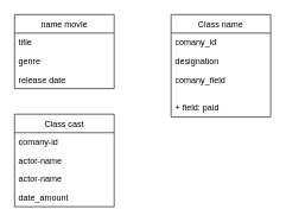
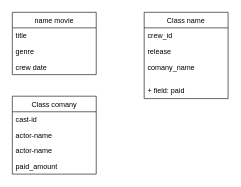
- <mxCell id="12" value="comany_id" style="text;strokeColor=none;fillColor=none;align=left;verticalAlign=top;spacingLeft=4;spacingRight=4;overflow=hidden;rotatable=0;points=[[0,0.5],[1,0.5]];portConstraint=eastwest;" vertex="1" parent="11"><mxGeometry y="26" width="140" height="26" as="geometry" /></mxCell>
+ <mxCell id="12" value="crew_id" style="text;strokeColor=none;fillColor=none;align=left;verticalAlign=top;spacingLeft=4;spacingRight=4;overflow=hidden;rotatable=0;points=[[0,0.5],[1,0.5]];portConstraint=eastwest;" vertex="1" parent="11"><mxGeometry y="26" width="140" height="26" as="geometry" /></mxCell>
- <mxCell id="13" value="designation" style="text;strokeColor=none;fillColor=none;align=left;verticalAlign=top;spacingLeft=4;spacingRight=4;overflow=hidden;rotatable=0;points=[[0,0.5],[1,0.5]];portConstraint=eastwest;" vertex="1" parent="11"><mxGeometry y="52" width="140" height="26" as="geometry" /></mxCell>
+ <mxCell id="13" value="release" style="text;strokeColor=none;fillColor=none;align=left;verticalAlign=top;spacingLeft=4;spacingRight=4;overflow=hidden;rotatable=0;points=[[0,0.5],[1,0.5]];portConstraint=eastwest;" vertex="1" parent="11"><mxGeometry y="52" width="140" height="26" as="geometry" /></mxCell>
- <mxCell id="5" value="release date" style="text;strokeColor=none;fillColor=none;align=left;verticalAlign=top;spacingLeft=4;spacingRight=4;overflow=hidden;rotatable=0;points=[[0,0.5],[1,0.5]];portConstraint=eastwest;" vertex="1" parent="2"><mxGeometry y="78" width="140" height="26" as="geometry" /></mxCell>
+ <mxCell id="5" value="crew date" style="text;strokeColor=none;fillColor=none;align=left;verticalAlign=top;spacingLeft=4;spacingRight=4;overflow=hidden;rotatable=0;points=[[0,0.5],[1,0.5]];portConstraint=eastwest;" vertex="1" parent="2"><mxGeometry y="78" width="140" height="26" as="geometry" /></mxCell>
- <mxCell id="14" value="comany_field" style="text;strokeColor=none;fillColor=none;align=left;verticalAlign=top;spacingLeft=4;spacingRight=4;overflow=hidden;rotatable=0;points=[[0,0.5],[1,0.5]];portConstraint=eastwest;" vertex="1" parent="11"><mxGeometry y="78" width="140" height="40" as="geometry" /></mxCell>
+ <mxCell id="14" value="comany_name" style="text;strokeColor=none;fillColor=none;align=left;verticalAlign=top;spacingLeft=4;spacingRight=4;overflow=hidden;rotatable=0;points=[[0,0.5],[1,0.5]];portConstraint=eastwest;" vertex="1" parent="11"><mxGeometry y="78" width="140" height="40" as="geometry" /></mxCell>
- <mxCell id="6" value="Class cast" style="swimlane;fontStyle=0;childLayout=stackLayout;horizontal=1;startSize=26;fillColor=none;horizontalStack=0;resizeParent=1;resizeParentMax=0;resizeLast=0;collapsible=1;marginBottom=0;" vertex="1" parent="1"><mxGeometry x="20" y="160" width="140" height="130" as="geometry" /></mxCell>
+ <mxCell id="6" value="Class comany" style="swimlane;fontStyle=0;childLayout=stackLayout;horizontal=1;startSize=26;fillColor=none;horizontalStack=0;resizeParent=1;resizeParentMax=0;resizeLast=0;collapsible=1;marginBottom=0;" vertex="1" parent="1"><mxGeometry x="20" y="160" width="140" height="130" as="geometry" /></mxCell>
- <mxCell id="7" value="comany-id" style="text;strokeColor=none;fillColor=none;align=left;verticalAlign=top;spacingLeft=4;spacingRight=4;overflow=hidden;rotatable=0;points=[[0,0.5],[1,0.5]];portConstraint=eastwest;" vertex="1" parent="6"><mxGeometry y="26" width="140" height="26" as="geometry" /></mxCell>
+ <mxCell id="7" value="cast-id" style="text;strokeColor=none;fillColor=none;align=left;verticalAlign=top;spacingLeft=4;spacingRight=4;overflow=hidden;rotatable=0;points=[[0,0.5],[1,0.5]];portConstraint=eastwest;" vertex="1" parent="6"><mxGeometry y="26" width="140" height="26" as="geometry" /></mxCell>
- <mxCell id="10" value="date_amount" style="text;strokeColor=none;fillColor=none;align=left;verticalAlign=top;spacingLeft=4;spacingRight=4;overflow=hidden;rotatable=0;points=[[0,0.5],[1,0.5]];portConstraint=eastwest;" vertex="1" parent="6"><mxGeometry y="104" width="140" height="26" as="geometry" /></mxCell>
+ <mxCell id="10" value="paid_amount" style="text;strokeColor=none;fillColor=none;align=left;verticalAlign=top;spacingLeft=4;spacingRight=4;overflow=hidden;rotatable=0;points=[[0,0.5],[1,0.5]];portConstraint=eastwest;" vertex="1" parent="6"><mxGeometry y="104" width="140" height="26" as="geometry" /></mxCell>
